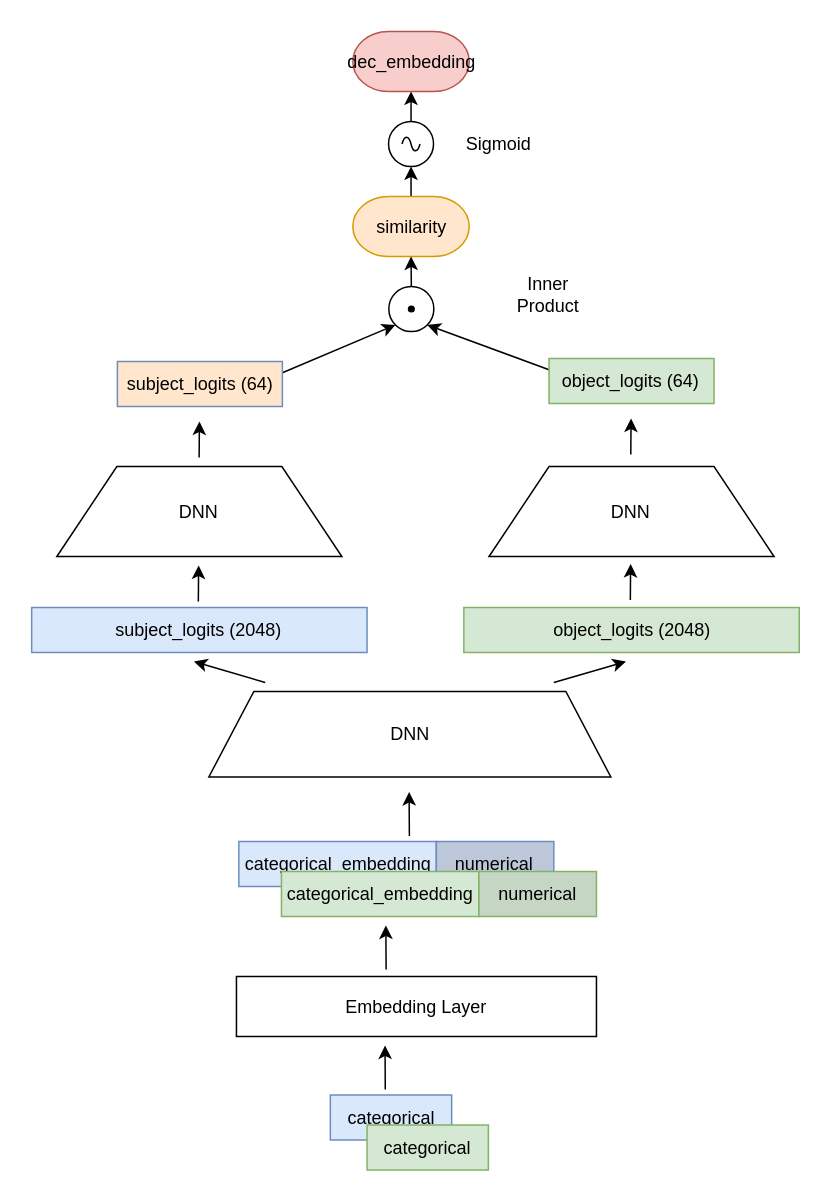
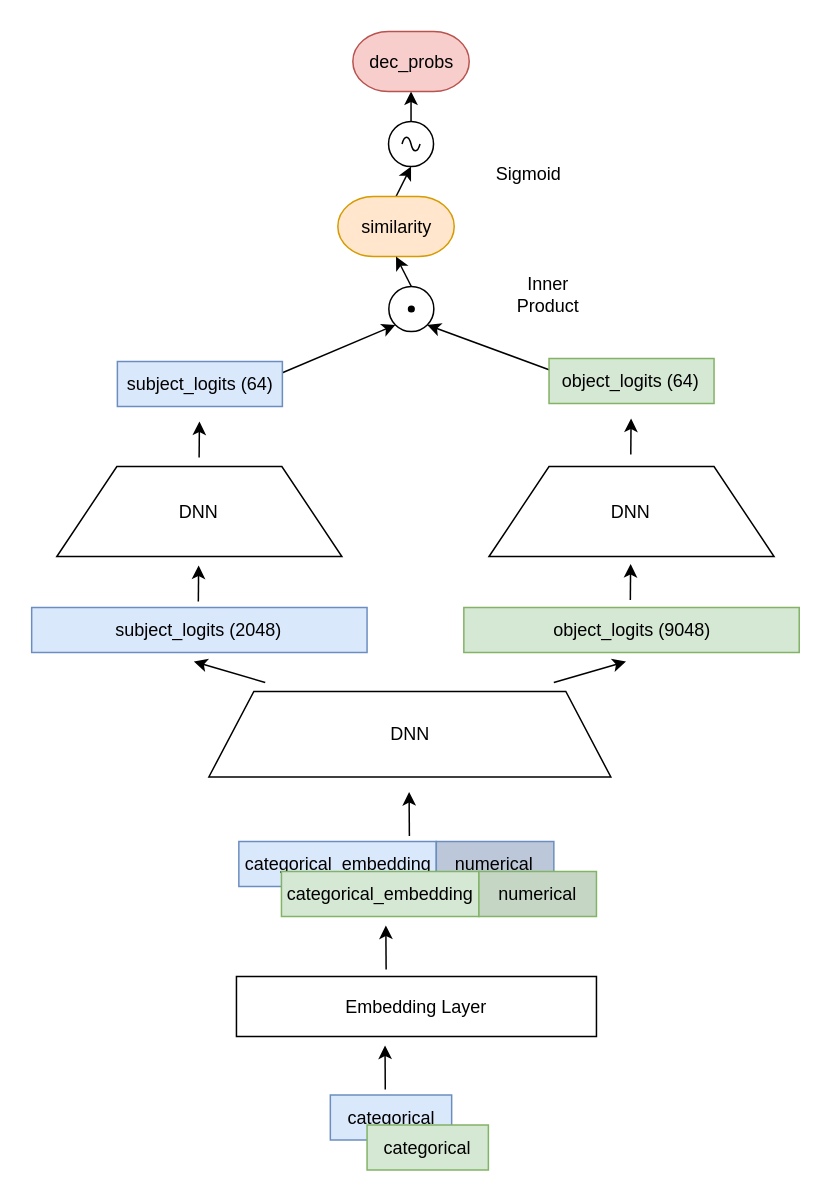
- <mxCell id="8" value="&lt;span&gt;dec_embedding&lt;/span&gt;" style="strokeWidth=1;html=1;shape=mxgraph.flowchart.terminator;whiteSpace=wrap;fillColor=#f8cecc;strokeColor=#b85450;" vertex="1" parent="1"><mxGeometry x="234.56" y="20.5" width="77.59" height="40" as="geometry" /></mxCell>
+ <mxCell id="8" value="&lt;span&gt;dec_probs&lt;/span&gt;" style="strokeWidth=1;html=1;shape=mxgraph.flowchart.terminator;whiteSpace=wrap;fillColor=#f8cecc;strokeColor=#b85450;" vertex="1" parent="1"><mxGeometry x="234.56" y="20.5" width="77.59" height="40" as="geometry" /></mxCell>
- <mxCell id="9" value="Sigmoid" style="text;html=1;strokeColor=none;fillColor=none;align=center;verticalAlign=middle;whiteSpace=wrap;rounded=0;" vertex="1" parent="1"><mxGeometry x="301.77" y="80.5" width="60" height="30" as="geometry" /></mxCell>
+ <mxCell id="9" value="Sigmoid" style="text;html=1;strokeColor=none;fillColor=none;align=center;verticalAlign=middle;whiteSpace=wrap;rounded=0;" vertex="1" parent="1"><mxGeometry x="321.77" y="100.5" width="60" height="30" as="geometry" /></mxCell>
- <mxCell id="37" value="&lt;span&gt;similarity&lt;/span&gt;" style="strokeWidth=1;html=1;shape=mxgraph.flowchart.terminator;whiteSpace=wrap;fillColor=#ffe6cc;strokeColor=#d79b00;" vertex="1" parent="1"><mxGeometry x="234.56" y="130.5" width="77.59" height="40" as="geometry" /></mxCell>
+ <mxCell id="37" value="&lt;span&gt;similarity&lt;/span&gt;" style="strokeWidth=1;html=1;shape=mxgraph.flowchart.terminator;whiteSpace=wrap;fillColor=#ffe6cc;strokeColor=#d79b00;" vertex="1" parent="1"><mxGeometry x="224.56" y="130.5" width="77.59" height="40" as="geometry" /></mxCell>
- <mxCell id="27" value="subject_logits (64)" style="rounded=0;whiteSpace=wrap;html=1;fillColor=#ffe6cc;strokeColor=#6c8ebf;" vertex="1" parent="1"><mxGeometry x="77.59" y="240.5" width="110" height="30" as="geometry" /></mxCell>
+ <mxCell id="27" value="subject_logits (64)" style="rounded=0;whiteSpace=wrap;html=1;fillColor=#dae8fc;strokeColor=#6c8ebf;" vertex="1" parent="1"><mxGeometry x="77.59" y="240.5" width="110" height="30" as="geometry" /></mxCell>
- <mxCell id="24" value="object_logits&amp;nbsp;(2048)" style="rounded=0;whiteSpace=wrap;html=1;fillColor=#d5e8d4;strokeColor=#82b366;" vertex="1" parent="1"><mxGeometry x="308.56" y="404.5" width="223.59" height="30" as="geometry" /></mxCell>
+ <mxCell id="24" value="object_logits&amp;nbsp;(9048)" style="rounded=0;whiteSpace=wrap;html=1;fillColor=#d5e8d4;strokeColor=#82b366;" vertex="1" parent="1"><mxGeometry x="308.56" y="404.5" width="223.59" height="30" as="geometry" /></mxCell>
